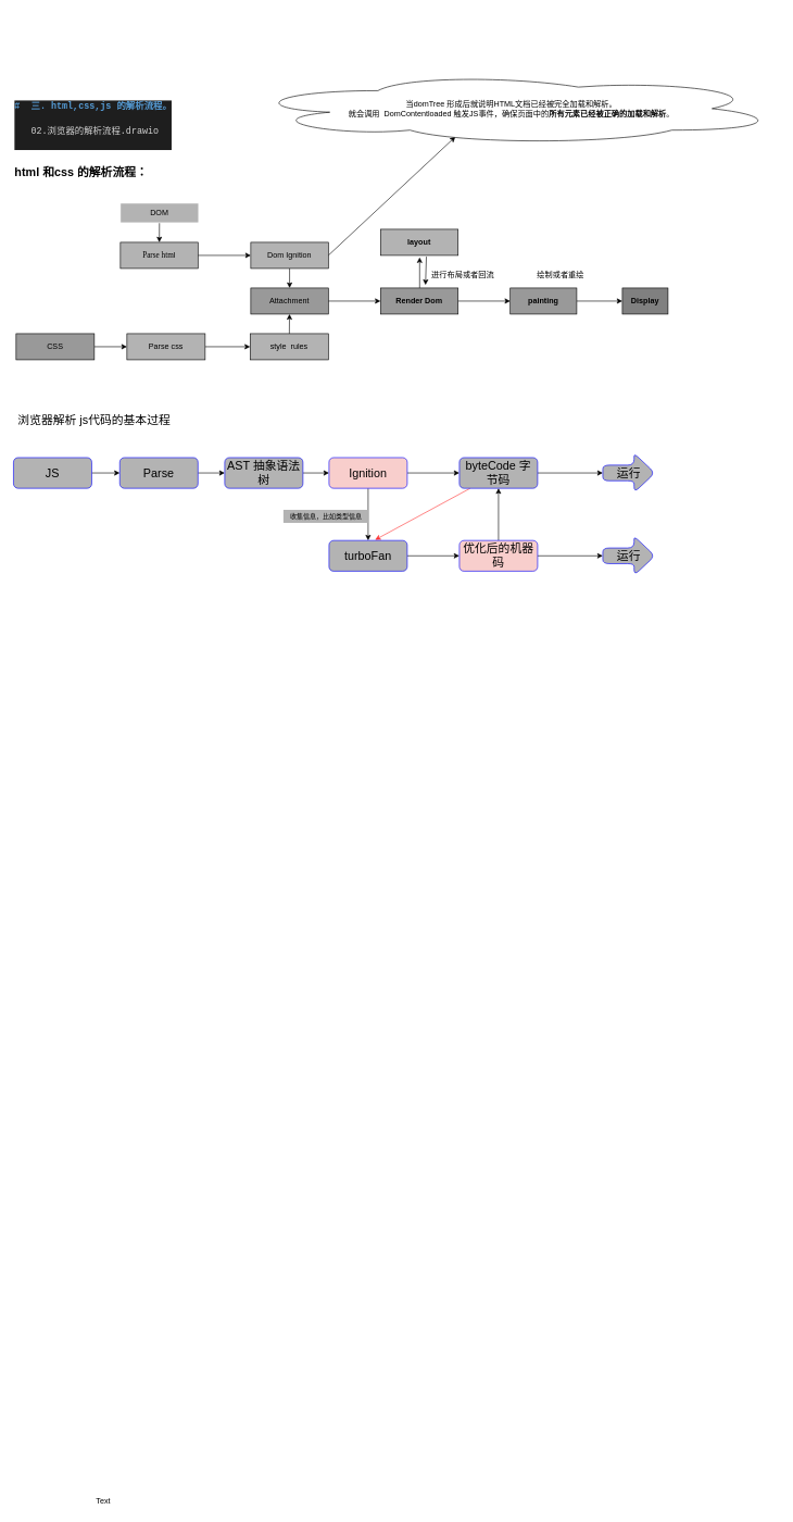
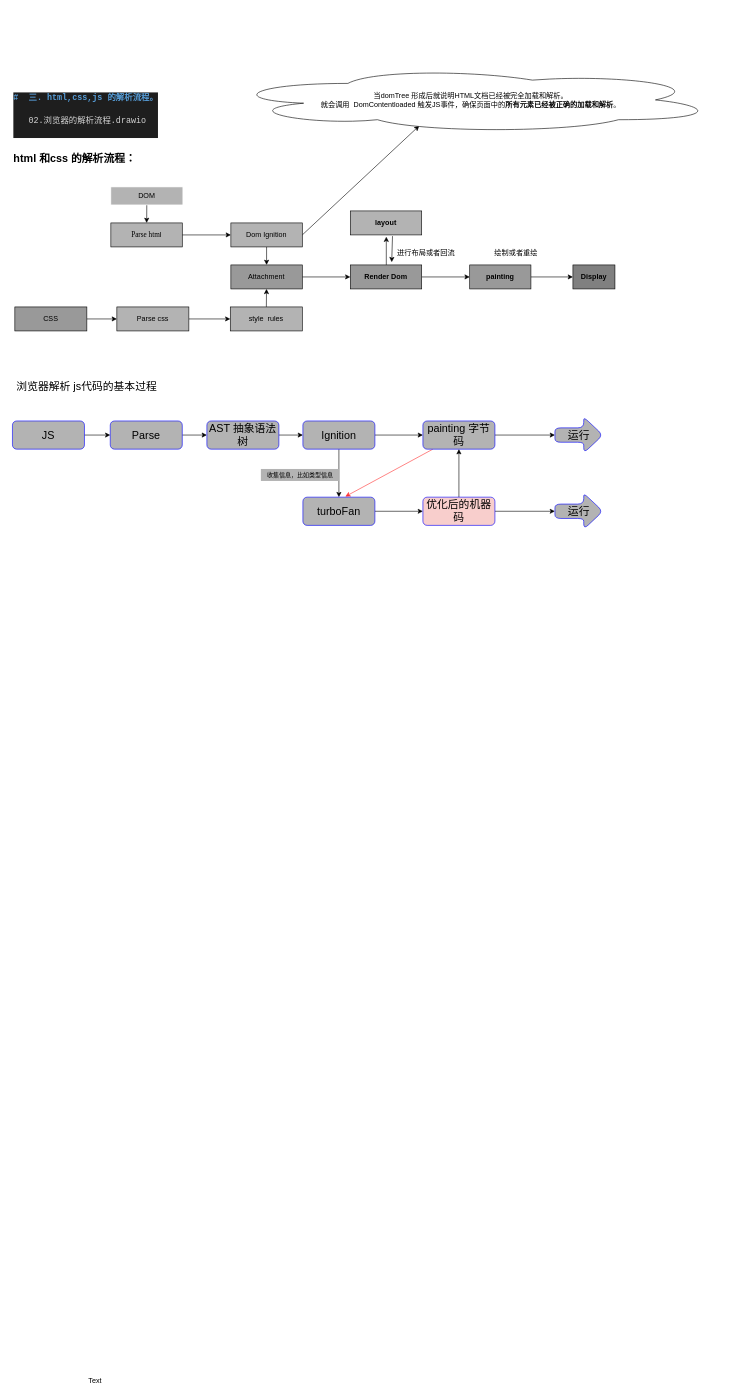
- <mxCell id="38" value="Ignition" style="rounded=1;whiteSpace=wrap;html=1;fontSize=18;strokeColor=#0000FF;fillColor=#f8cecc;" parent="1" vertex="1"><mxGeometry x="504" y="701" width="120" height="47" as="geometry" /></mxCell>
+ <mxCell id="38" value="Ignition" style="rounded=1;whiteSpace=wrap;html=1;fontSize=18;strokeColor=#0000FF;fillColor=#B3B3B3;" parent="1" vertex="1"><mxGeometry x="504" y="701" width="120" height="47" as="geometry" /></mxCell>
- <mxCell id="41" value="byteCode 字节码" style="rounded=1;whiteSpace=wrap;html=1;fontSize=18;strokeColor=#0000FF;fillColor=#B3B3B3;" parent="1" vertex="1"><mxGeometry x="704" y="701" width="120" height="47" as="geometry" /></mxCell>
+ <mxCell id="41" value="painting 字节码" style="rounded=1;whiteSpace=wrap;html=1;fontSize=18;strokeColor=#0000FF;fillColor=#B3B3B3;" parent="1" vertex="1"><mxGeometry x="704" y="701" width="120" height="47" as="geometry" /></mxCell>
